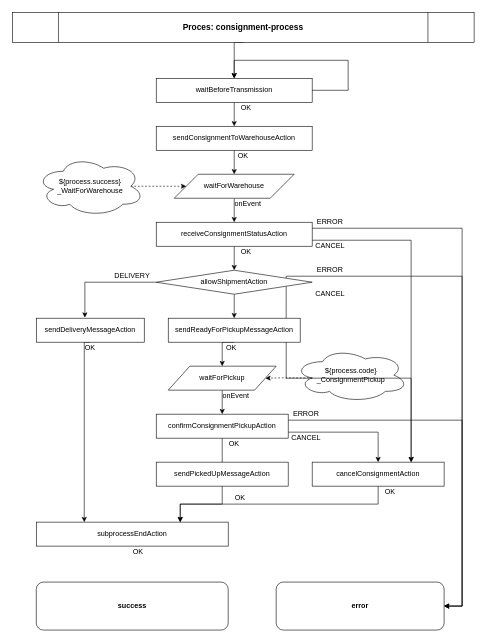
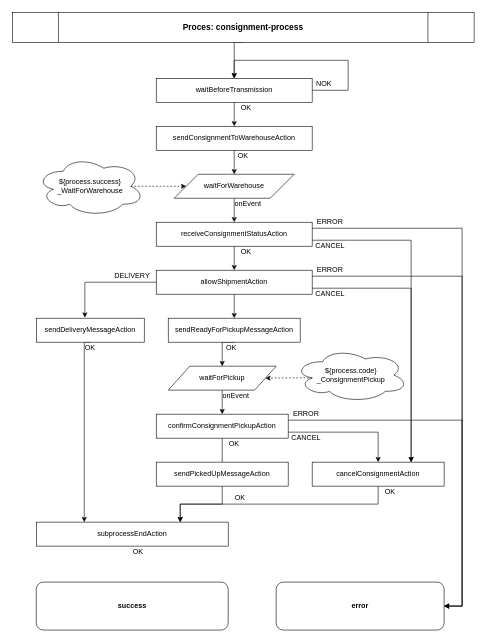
+ <mxCell id="52" value="NOK" style="text;html=1;strokeColor=none;fillColor=none;align=center;verticalAlign=middle;whiteSpace=wrap;rounded=0;" vertex="1" parent="1"><mxGeometry x="520" y="130" width="40" height="20" as="geometry" /></mxCell>
- <mxCell id="26" value="&lt;div&gt;&lt;span&gt;allowShipmentAction&lt;/span&gt;&lt;/div&gt;" style="rhombus;whiteSpace=wrap;html=1;fontFamily=Helvetica;" vertex="1" parent="1"><mxGeometry x="260" y="450" width="260" height="40" as="geometry" /></mxCell>
+ <mxCell id="26" value="&lt;div&gt;&lt;span&gt;allowShipmentAction&lt;/span&gt;&lt;/div&gt;" style="rounded=0;whiteSpace=wrap;html=1;fontFamily=Helvetica;" vertex="1" parent="1"><mxGeometry x="260" y="450" width="260" height="40" as="geometry" /></mxCell>
